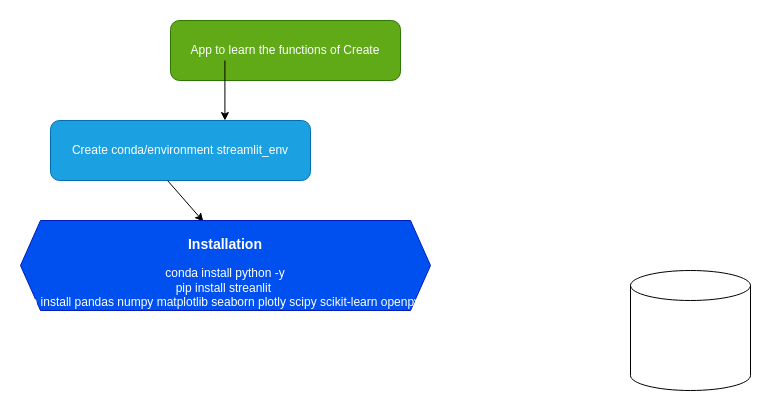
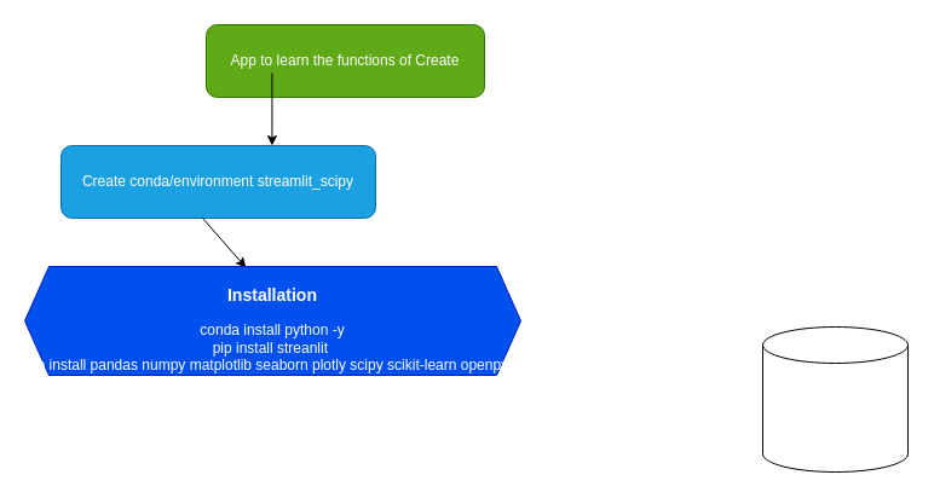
- <mxCell id="2" value="Create conda/environment streamlit_env" style="rounded=1;whiteSpace=wrap;html=1;fillColor=#1ba1e2;fontColor=#ffffff;strokeColor=#006EAF;" vertex="1" parent="1"><mxGeometry x="50" y="120" width="260" height="60" as="geometry" /></mxCell>
+ <mxCell id="2" value="Create conda/environment streamlit_scipy" style="rounded=1;whiteSpace=wrap;html=1;fillColor=#1ba1e2;fontColor=#ffffff;strokeColor=#006EAF;" vertex="1" parent="1"><mxGeometry x="50" y="120" width="260" height="60" as="geometry" /></mxCell>
